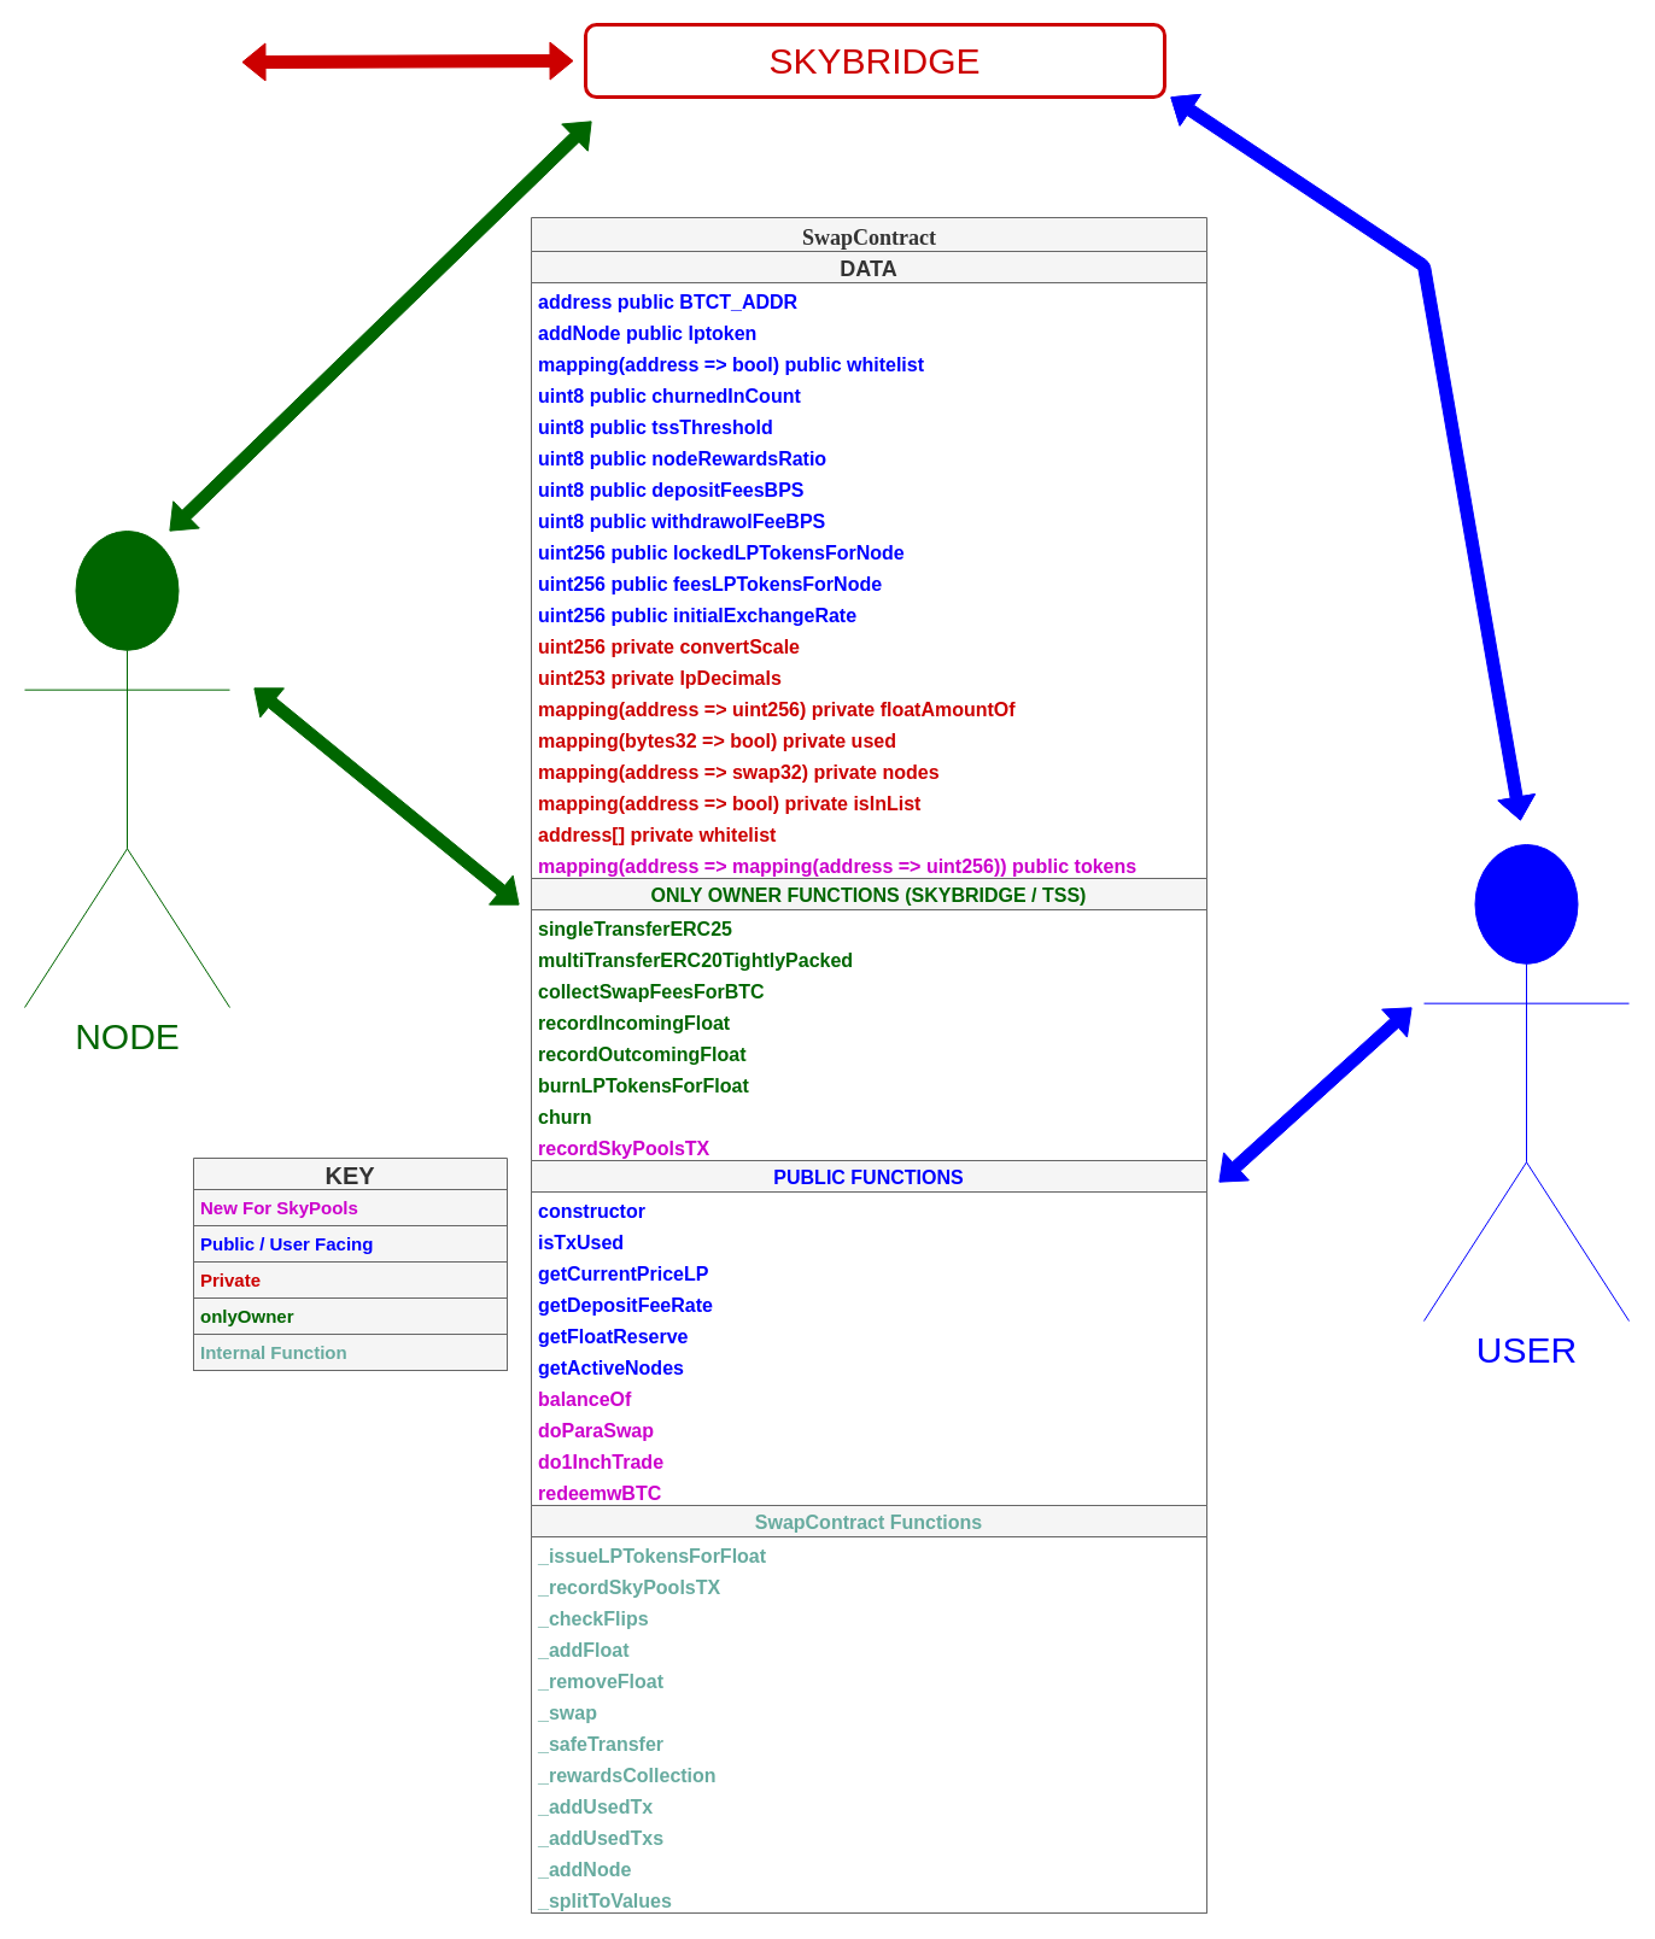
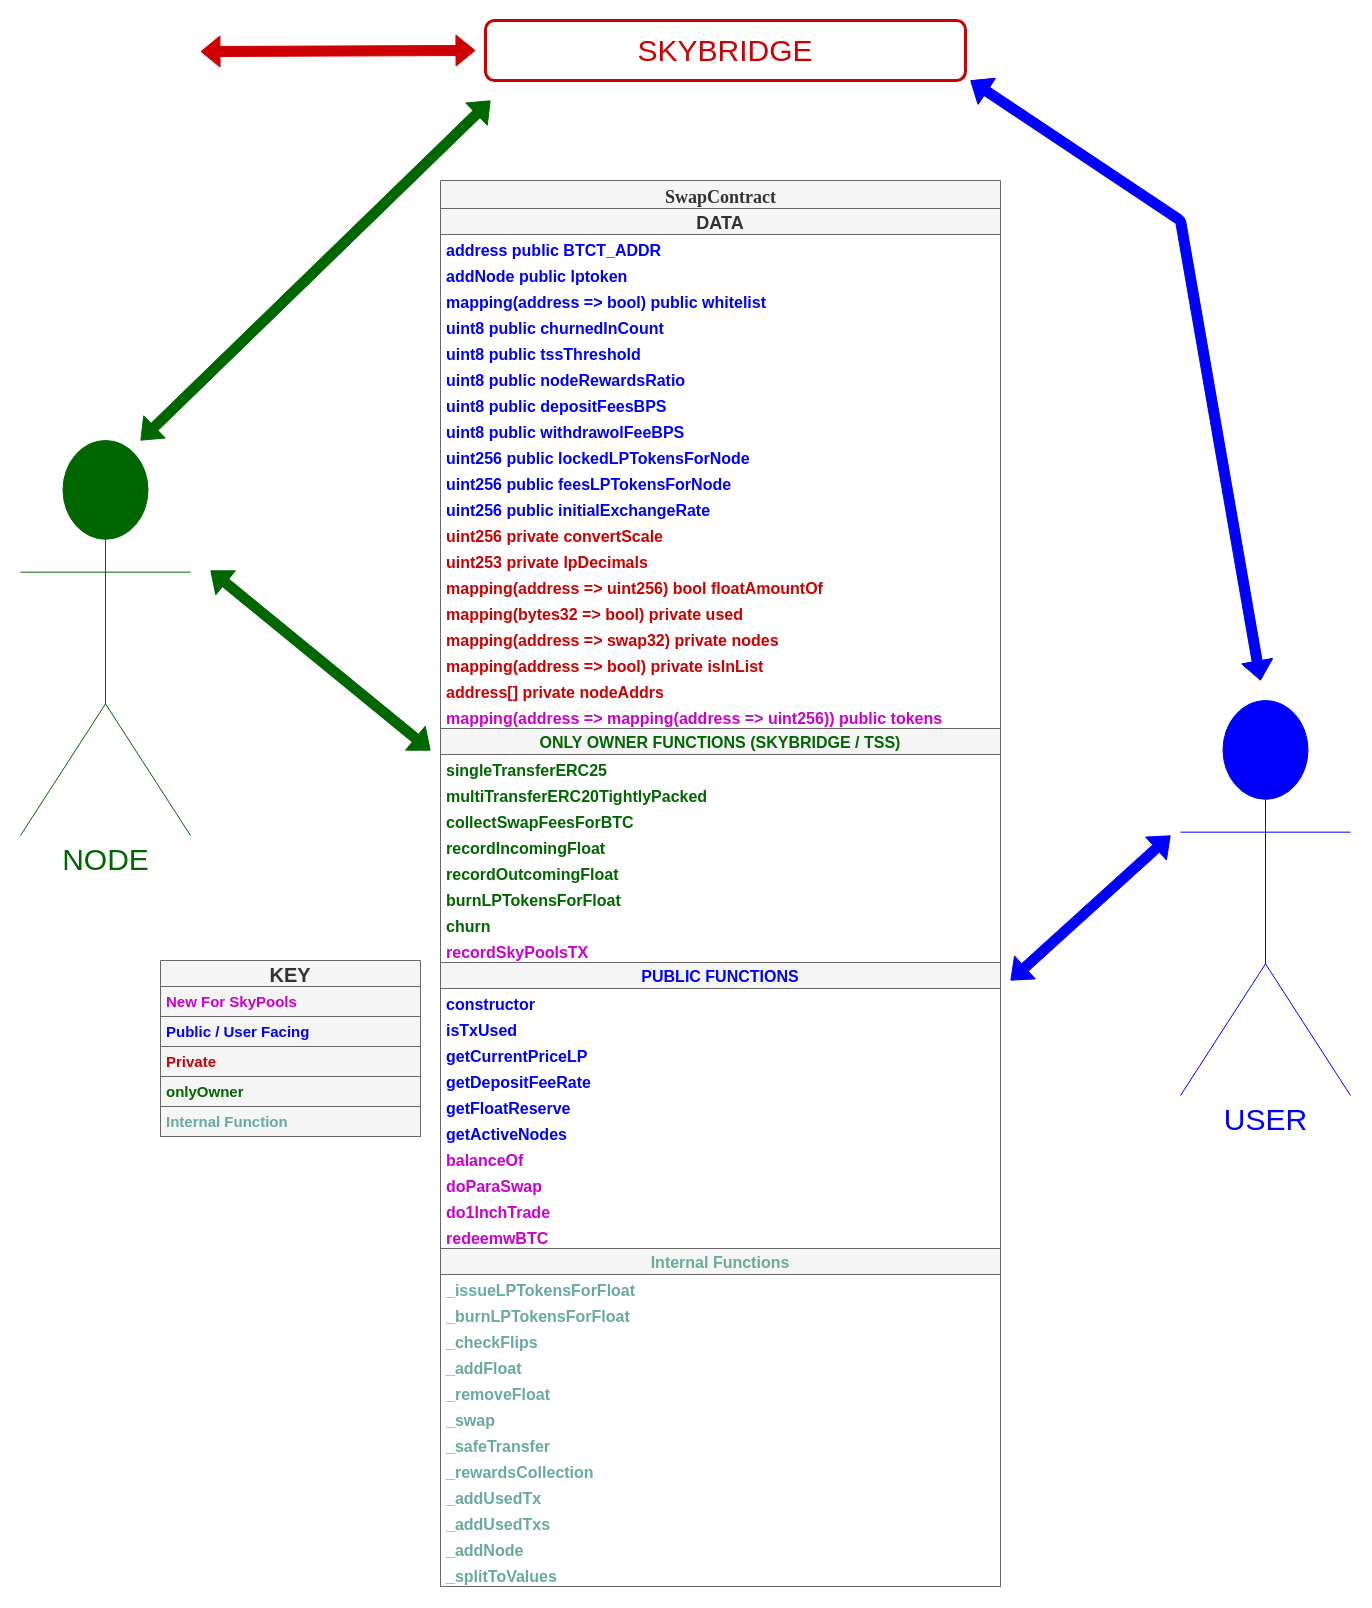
- <mxCell id="17" value="mapping(address =&gt; uint256) private floatAmountOf" style="text;strokeColor=none;fillColor=none;align=left;verticalAlign=top;spacingLeft=4;spacingRight=4;overflow=hidden;rotatable=0;points=[[0,0.5],[1,0.5]];portConstraint=eastwest;fontStyle=1;fontColor=#CC0000;fontSize=16;" vertex="1" parent="3"><mxGeometry y="364" width="560" height="26" as="geometry" /></mxCell>
+ <mxCell id="17" value="mapping(address =&gt; uint256) bool floatAmountOf" style="text;strokeColor=none;fillColor=none;align=left;verticalAlign=top;spacingLeft=4;spacingRight=4;overflow=hidden;rotatable=0;points=[[0,0.5],[1,0.5]];portConstraint=eastwest;fontStyle=1;fontColor=#CC0000;fontSize=16;" vertex="1" parent="3"><mxGeometry y="364" width="560" height="26" as="geometry" /></mxCell>
- <mxCell id="21" value="address[] private whitelist" style="text;strokeColor=none;fillColor=none;align=left;verticalAlign=top;spacingLeft=4;spacingRight=4;overflow=hidden;rotatable=0;points=[[0,0.5],[1,0.5]];portConstraint=eastwest;fontStyle=1;fontColor=#CC0000;fontSize=16;" vertex="1" parent="3"><mxGeometry y="468" width="560" height="26" as="geometry" /></mxCell>
+ <mxCell id="21" value="address[] private nodeAddrs" style="text;strokeColor=none;fillColor=none;align=left;verticalAlign=top;spacingLeft=4;spacingRight=4;overflow=hidden;rotatable=0;points=[[0,0.5],[1,0.5]];portConstraint=eastwest;fontStyle=1;fontColor=#CC0000;fontSize=16;" vertex="1" parent="3"><mxGeometry y="468" width="560" height="26" as="geometry" /></mxCell>
- <mxCell id="43" value="SwapContract Functions" style="swimlane;fontStyle=1;childLayout=stackLayout;horizontal=1;startSize=26;horizontalStack=0;resizeParent=1;resizeParentMax=0;resizeLast=0;collapsible=1;marginBottom=0;fontSize=16;fillColor=#f5f5f5;strokeColor=#666666;fontColor=#67AB9F;" vertex="1" parent="2"><mxGeometry y="1068" width="560" height="338" as="geometry" /></mxCell>
+ <mxCell id="43" value="Internal Functions" style="swimlane;fontStyle=1;childLayout=stackLayout;horizontal=1;startSize=26;horizontalStack=0;resizeParent=1;resizeParentMax=0;resizeLast=0;collapsible=1;marginBottom=0;fontSize=16;fillColor=#f5f5f5;strokeColor=#666666;fontColor=#67AB9F;" vertex="1" parent="2"><mxGeometry y="1068" width="560" height="338" as="geometry" /></mxCell>
- <mxCell id="45" value="_recordSkyPoolsTX" style="text;strokeColor=none;fillColor=none;align=left;verticalAlign=top;spacingLeft=4;spacingRight=4;overflow=hidden;rotatable=0;points=[[0,0.5],[1,0.5]];portConstraint=eastwest;fontStyle=1;fontSize=16;fontColor=#67AB9F;" vertex="1" parent="43"><mxGeometry y="52" width="560" height="26" as="geometry" /></mxCell>
+ <mxCell id="45" value="_burnLPTokensForFloat" style="text;strokeColor=none;fillColor=none;align=left;verticalAlign=top;spacingLeft=4;spacingRight=4;overflow=hidden;rotatable=0;points=[[0,0.5],[1,0.5]];portConstraint=eastwest;fontStyle=1;fontSize=16;fontColor=#67AB9F;" vertex="1" parent="43"><mxGeometry y="52" width="560" height="26" as="geometry" /></mxCell>
